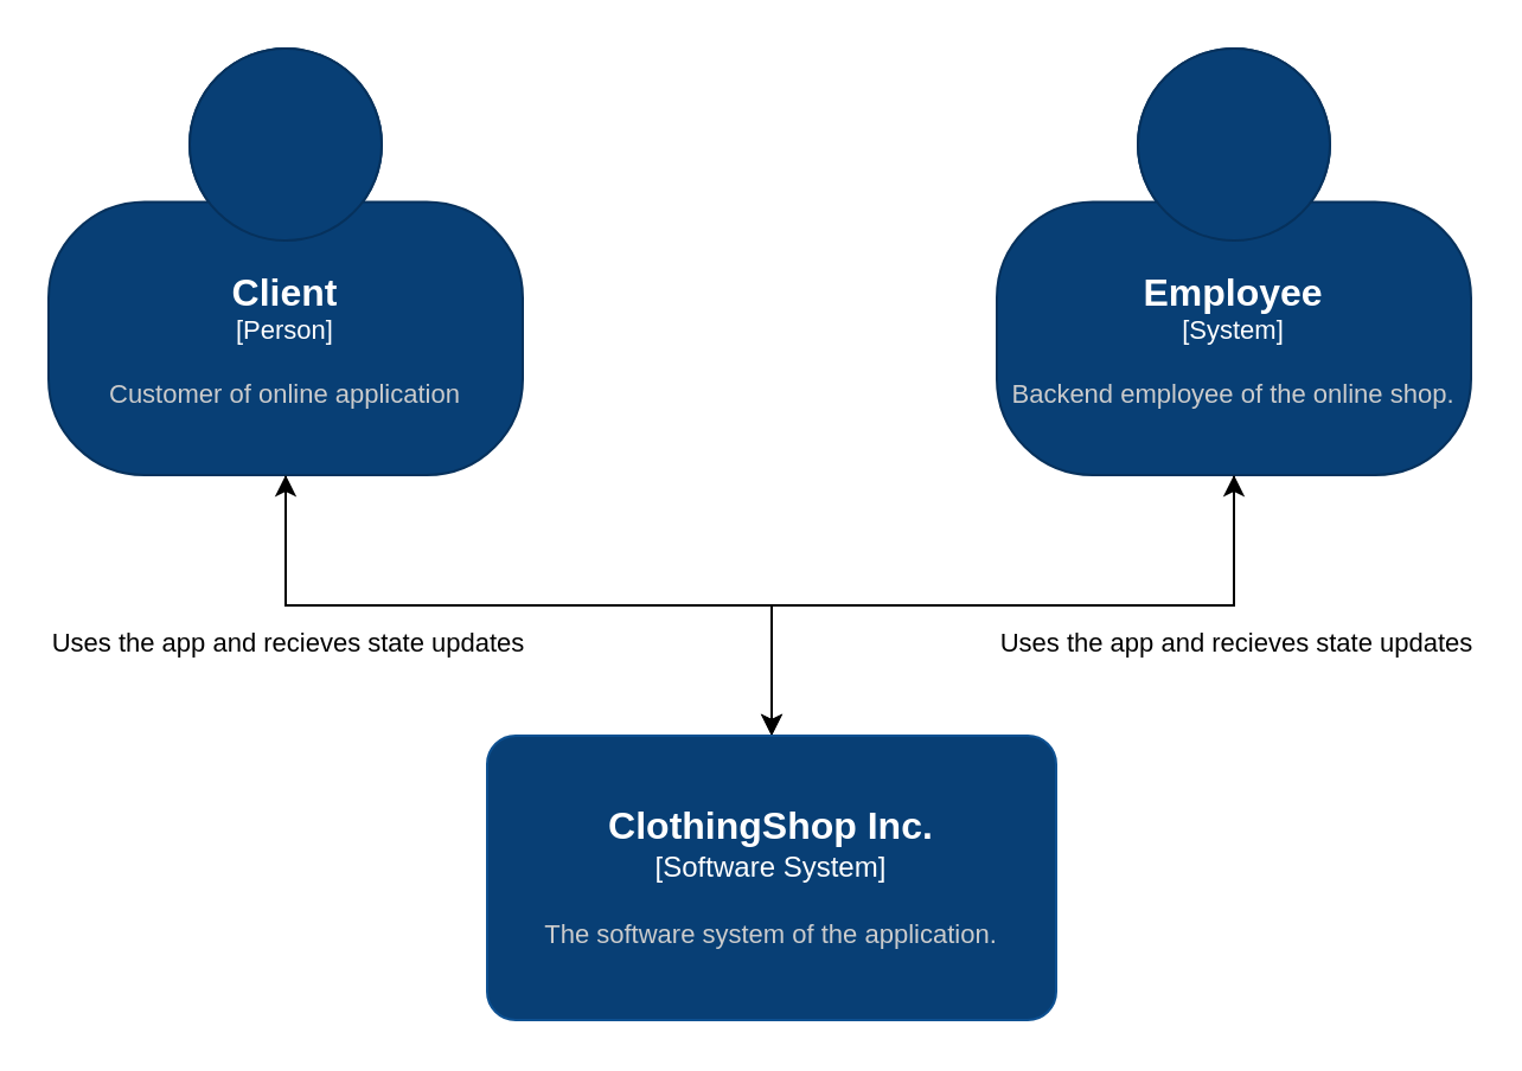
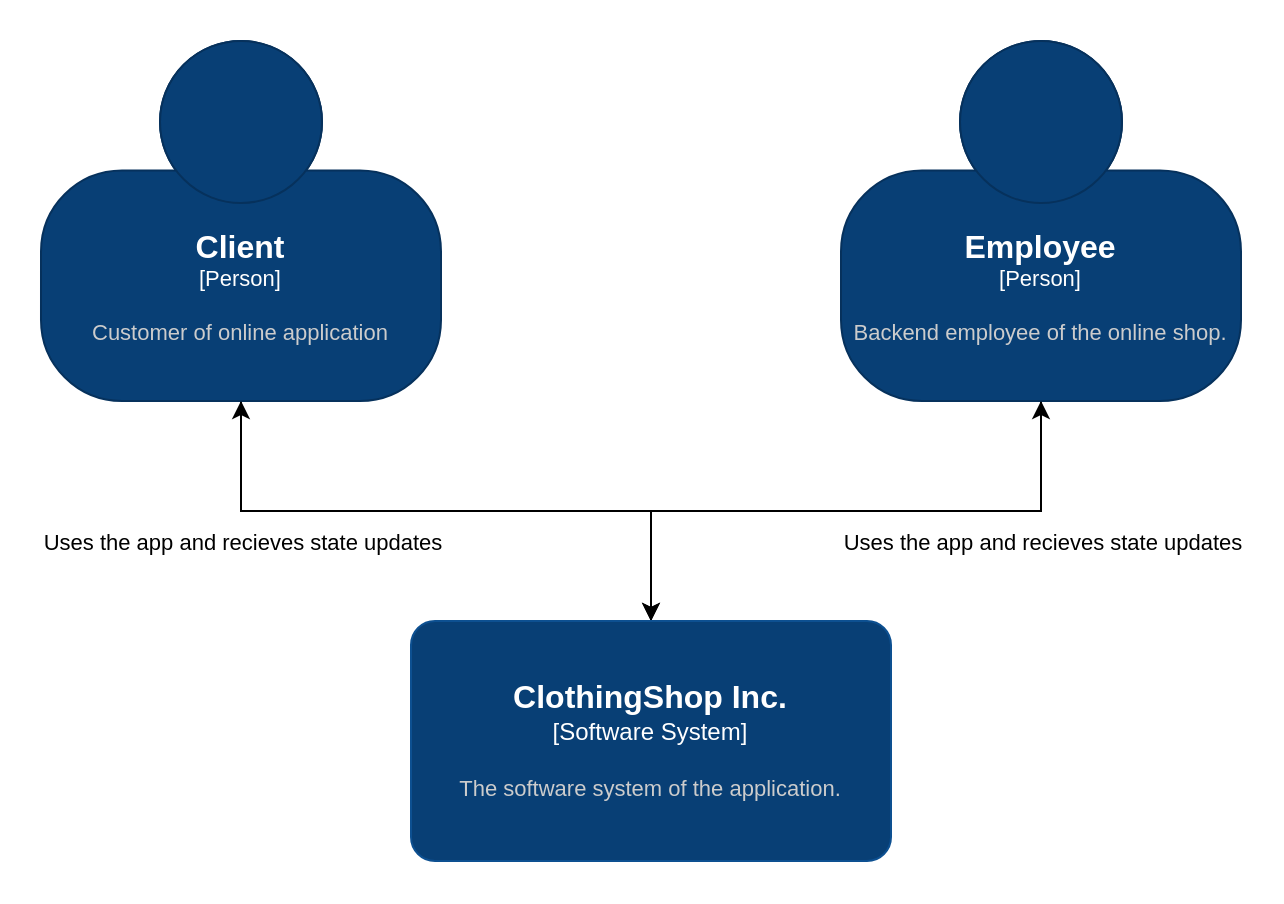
- <mxCell id="3" value="&lt;font style=&quot;font-size: 16px&quot;&gt;&lt;b&gt;Employee&lt;/b&gt;&lt;/font&gt;&lt;div&gt;[System]&lt;/div&gt;&lt;br&gt;&lt;div&gt;&lt;font style=&quot;font-size: 11px&quot;&gt;&lt;font color=&quot;#cccccc&quot;&gt;Backend employee of the online shop.&lt;/font&gt;&lt;/div&gt;" style="html=1;fontSize=11;dashed=0;whiteSpace=wrap;fillColor=#083F75;strokeColor=#06315C;fontColor=#ffffff;shape=mxgraph.c4.person2;align=center;metaEdit=1;points=[[0.5,0,0],[1,0.5,0],[1,0.75,0],[0.75,1,0],[0.5,1,0],[0.25,1,0],[0,0.75,0],[0,0.5,0]];resizable=0;" parent="1" vertex="1"><mxGeometry x="420" y="20" width="200" height="180" as="geometry" /></mxCell>
+ <mxCell id="3" value="&lt;font style=&quot;font-size: 16px&quot;&gt;&lt;b&gt;Employee&lt;/b&gt;&lt;/font&gt;&lt;div&gt;[Person]&lt;/div&gt;&lt;br&gt;&lt;div&gt;&lt;font style=&quot;font-size: 11px&quot;&gt;&lt;font color=&quot;#cccccc&quot;&gt;Backend employee of the online shop.&lt;/font&gt;&lt;/div&gt;" style="html=1;fontSize=11;dashed=0;whiteSpace=wrap;fillColor=#083F75;strokeColor=#06315C;fontColor=#ffffff;shape=mxgraph.c4.person2;align=center;metaEdit=1;points=[[0.5,0,0],[1,0.5,0],[1,0.75,0],[0.75,1,0],[0.5,1,0],[0.25,1,0],[0,0.75,0],[0,0.5,0]];resizable=0;" parent="1" vertex="1"><mxGeometry x="420" y="20" width="200" height="180" as="geometry" /></mxCell>
